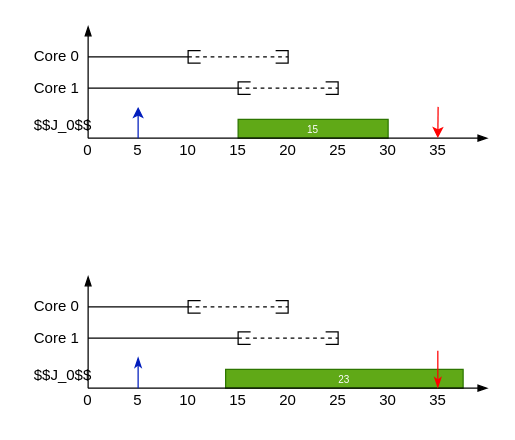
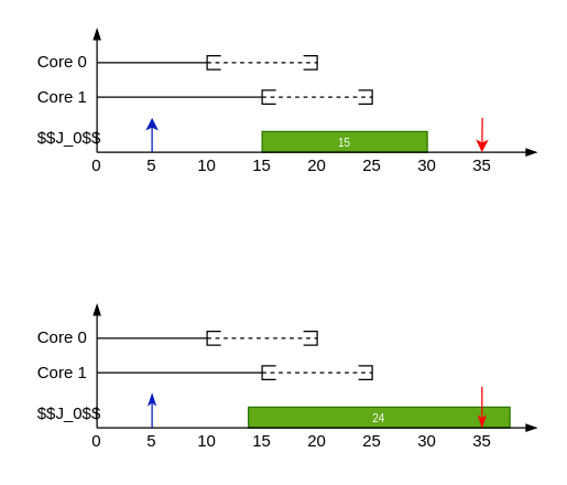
- <mxCell id="38" value="&lt;div&gt;23&lt;/div&gt;" style="text;html=1;strokeColor=none;fillColor=none;align=center;verticalAlign=middle;whiteSpace=wrap;rounded=0;fontSize=8;fontColor=#FFFFFF;" parent="1" vertex="1"><mxGeometry x="255" y="292.5" width="40" height="20" as="geometry" /></mxCell>
+ <mxCell id="38" value="&lt;div&gt;24&lt;/div&gt;" style="text;html=1;strokeColor=none;fillColor=none;align=center;verticalAlign=middle;whiteSpace=wrap;rounded=0;fontSize=8;fontColor=#FFFFFF;" parent="1" vertex="1"><mxGeometry x="255" y="292.5" width="40" height="20" as="geometry" /></mxCell>
